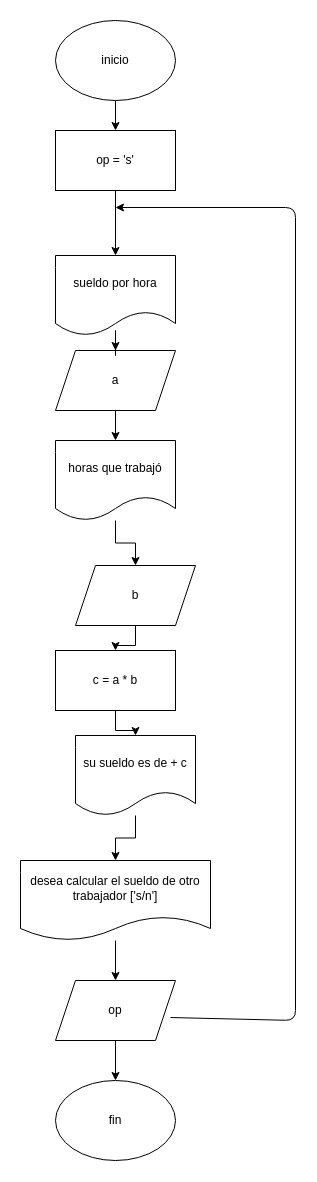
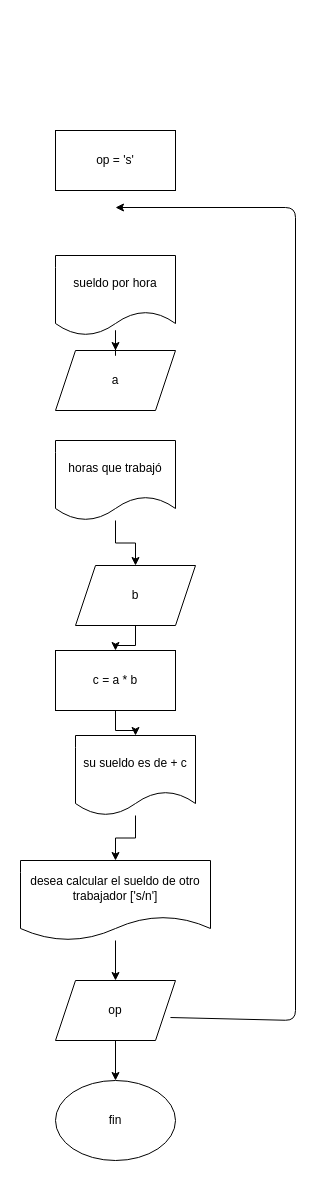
- <mxCell id="3" value="inicio" style="ellipse;whiteSpace=wrap;html=1;" vertex="1" parent="1"><mxGeometry x="55" y="20" width="120" height="80" as="geometry" /></mxCell>
- <mxCell id="2" value="" style="edgeStyle=orthogonalEdgeStyle;rounded=0;orthogonalLoop=1;jettySize=auto;html=1;" edge="1" parent="1" source="3" target="5"><mxGeometry relative="1" as="geometry" /></mxCell>
- <mxCell id="4" value="" style="edgeStyle=orthogonalEdgeStyle;rounded=0;orthogonalLoop=1;jettySize=auto;html=1;entryX=0.5;entryY=0;entryDx=0;entryDy=0;" edge="1" parent="1" source="5" target="9"><mxGeometry relative="1" as="geometry"><mxPoint x="115" y="250" as="targetPoint" /></mxGeometry></mxCell>
- <mxCell id="6" value="" style="edgeStyle=orthogonalEdgeStyle;rounded=0;orthogonalLoop=1;jettySize=auto;html=1;" edge="1" parent="1" source="7" target="11"><mxGeometry relative="1" as="geometry" /></mxCell>
